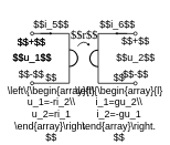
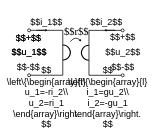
- <mxCell id="14" value="$$i_5$$" style="text;html=1;resizable=1;autosize=1;align=center;verticalAlign=middle;points=[];fillColor=none;strokeColor=none;rounded=0;fontSize=12;movable=1;rotatable=1;deletable=1;editable=1;connectable=1;" parent="1" vertex="1"><mxGeometry x="53" y="20" width="15" height="20" as="geometry" /></mxCell>
+ <mxCell id="14" value="$$i_1$$" style="text;html=1;resizable=1;autosize=1;align=center;verticalAlign=middle;points=[];fillColor=none;strokeColor=none;rounded=0;fontSize=12;movable=1;rotatable=1;deletable=1;editable=1;connectable=1;" parent="1" vertex="1"><mxGeometry x="53" y="20" width="15" height="20" as="geometry" /></mxCell>
- <mxCell id="15" value="$$i_6$$" style="text;html=1;resizable=1;autosize=1;align=center;verticalAlign=middle;points=[];fillColor=none;strokeColor=none;rounded=0;fontSize=12;movable=1;rotatable=1;deletable=1;editable=1;connectable=1;" parent="1" vertex="1"><mxGeometry x="133" y="20.42" width="15" height="20" as="geometry" /></mxCell>
+ <mxCell id="15" value="$$i_2$$" style="text;html=1;resizable=1;autosize=1;align=center;verticalAlign=middle;points=[];fillColor=none;strokeColor=none;rounded=0;fontSize=12;movable=1;rotatable=1;deletable=1;editable=1;connectable=1;" parent="1" vertex="1"><mxGeometry x="133" y="20.42" width="15" height="20" as="geometry" /></mxCell>
